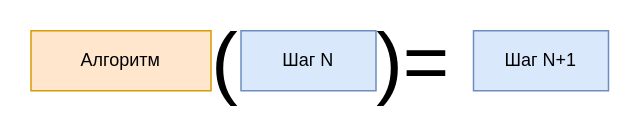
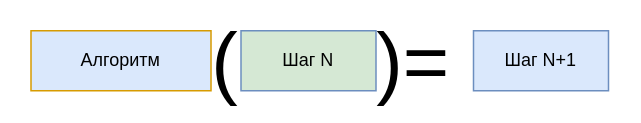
- <mxCell id="2" value="Алгоритм" style="rounded=0;whiteSpace=wrap;html=1;fillColor=#ffe6cc;strokeColor=#d79b00;" vertex="1" parent="1"><mxGeometry x="20" y="20" width="120" height="40" as="geometry" /></mxCell>
+ <mxCell id="2" value="Алгоритм" style="rounded=0;whiteSpace=wrap;html=1;fillColor=#dae8fc;strokeColor=#d79b00;" vertex="1" parent="1"><mxGeometry x="20" y="20" width="120" height="40" as="geometry" /></mxCell>
- <mxCell id="4" value="Шаг N" style="rounded=0;whiteSpace=wrap;html=1;fillColor=#dae8fc;strokeColor=#6c8ebf;" vertex="1" parent="1"><mxGeometry x="160" y="20" width="90" height="40" as="geometry" /></mxCell>
+ <mxCell id="4" value="Шаг N" style="rounded=0;whiteSpace=wrap;html=1;fillColor=#d5e8d4;strokeColor=#6c8ebf;" vertex="1" parent="1"><mxGeometry x="160" y="20" width="90" height="40" as="geometry" /></mxCell>
